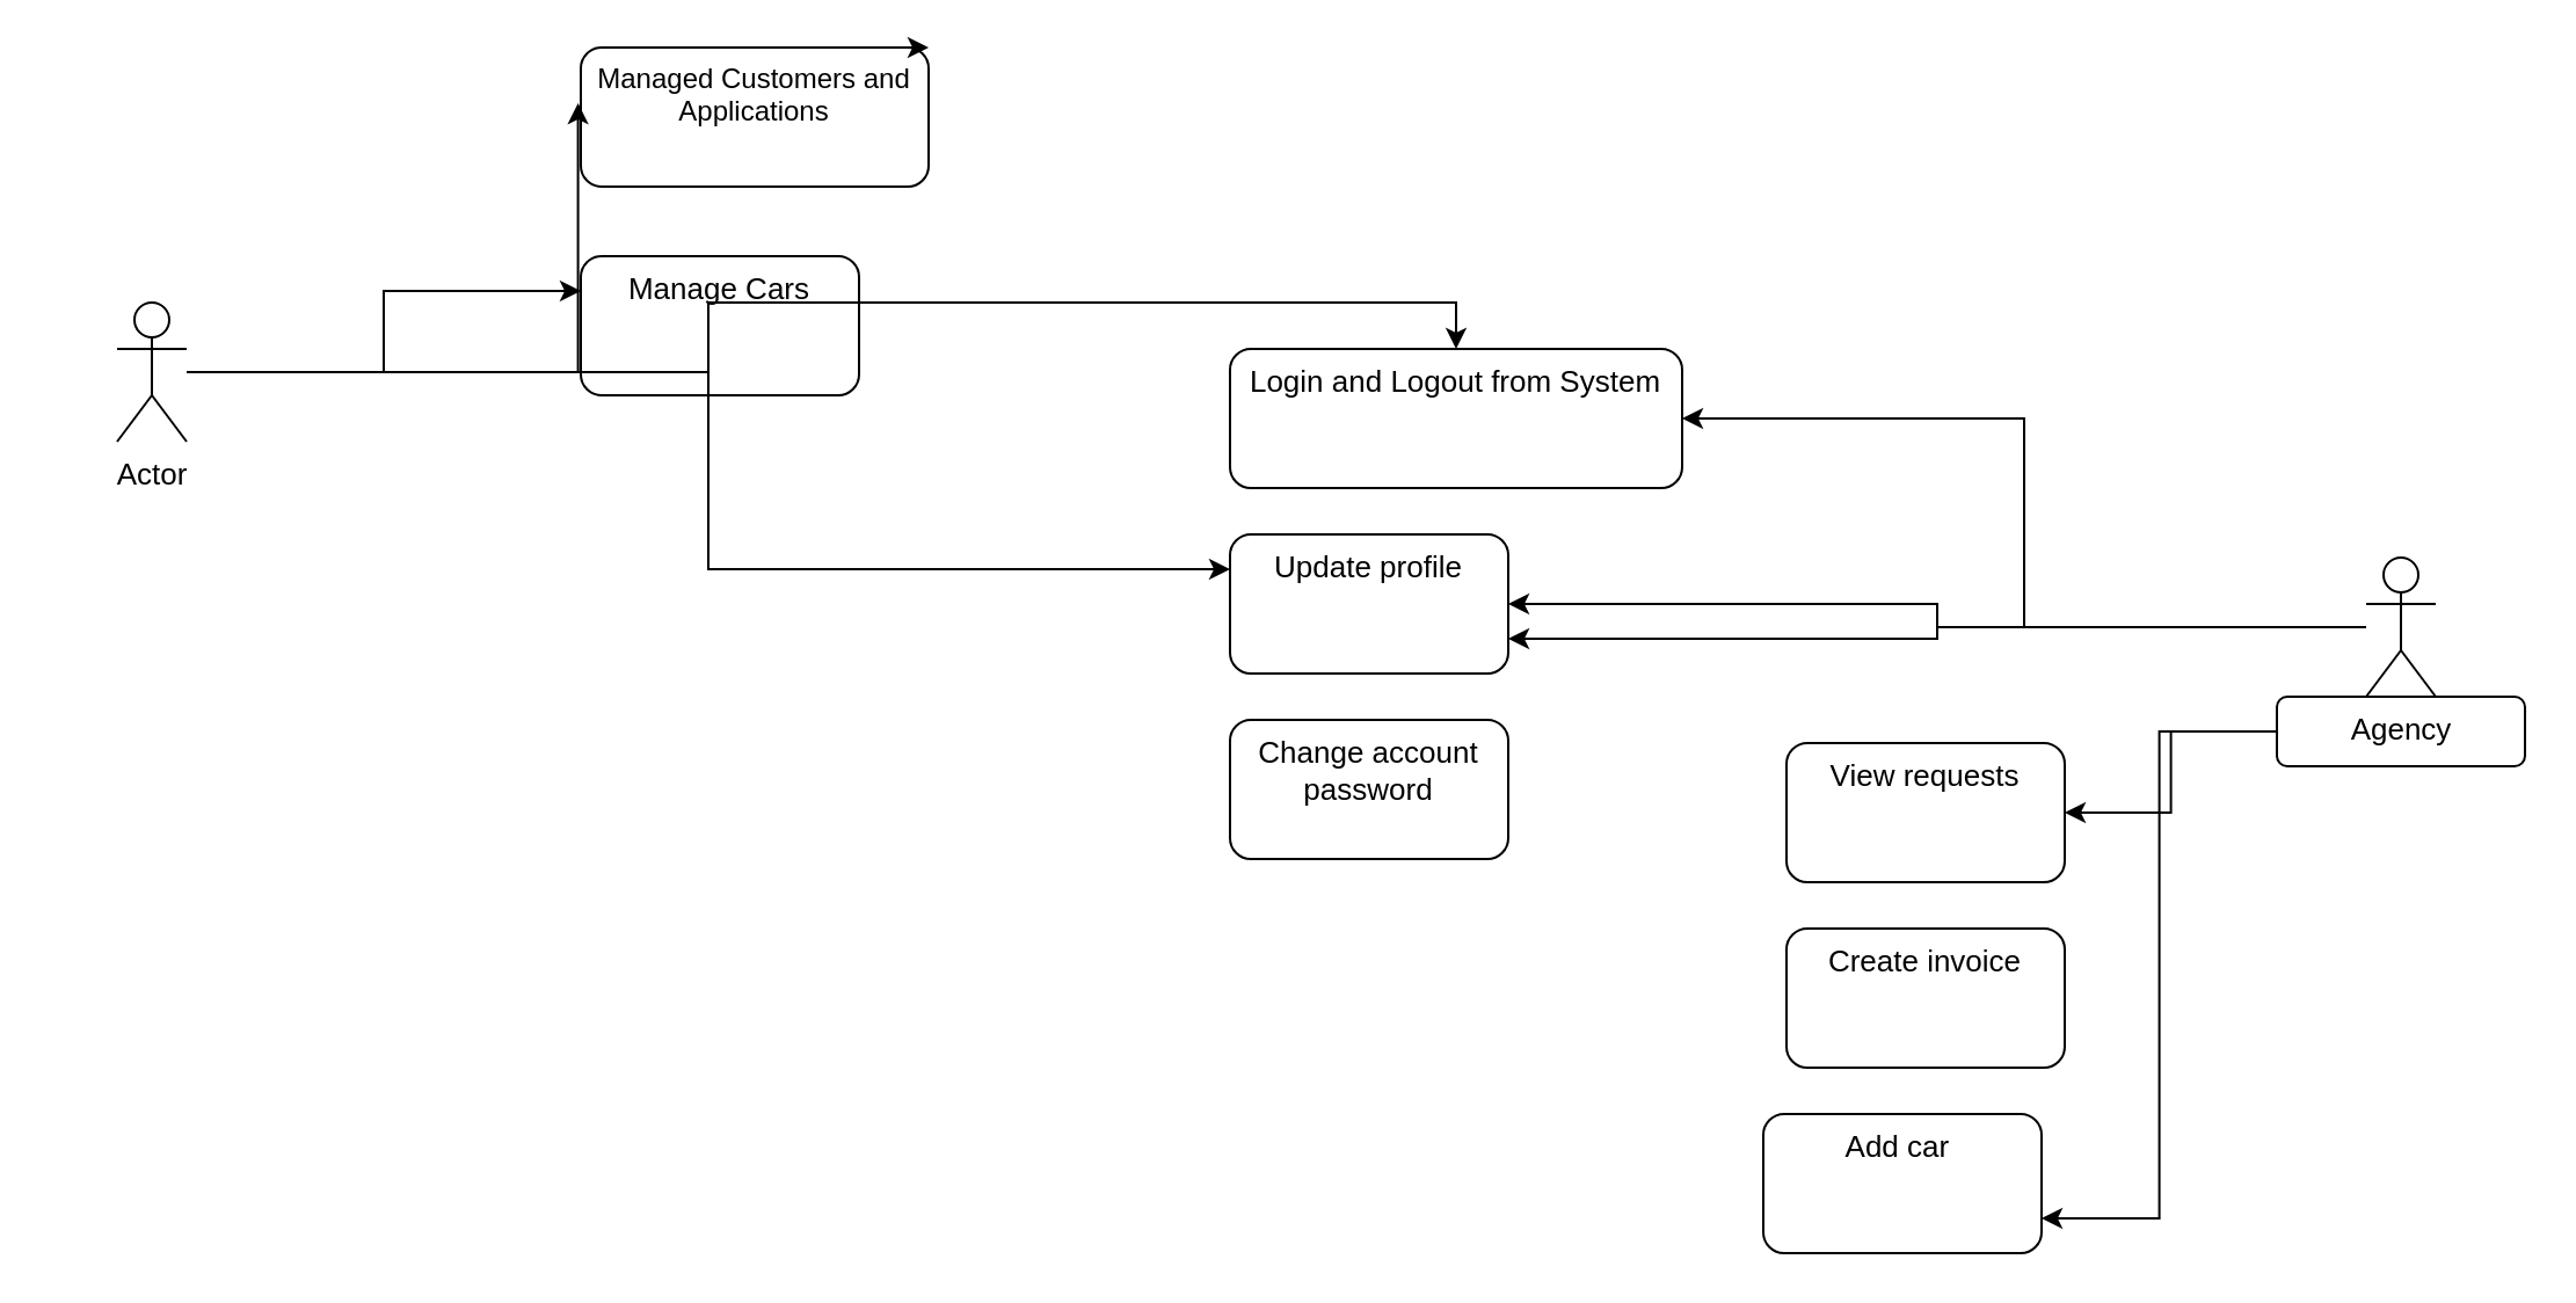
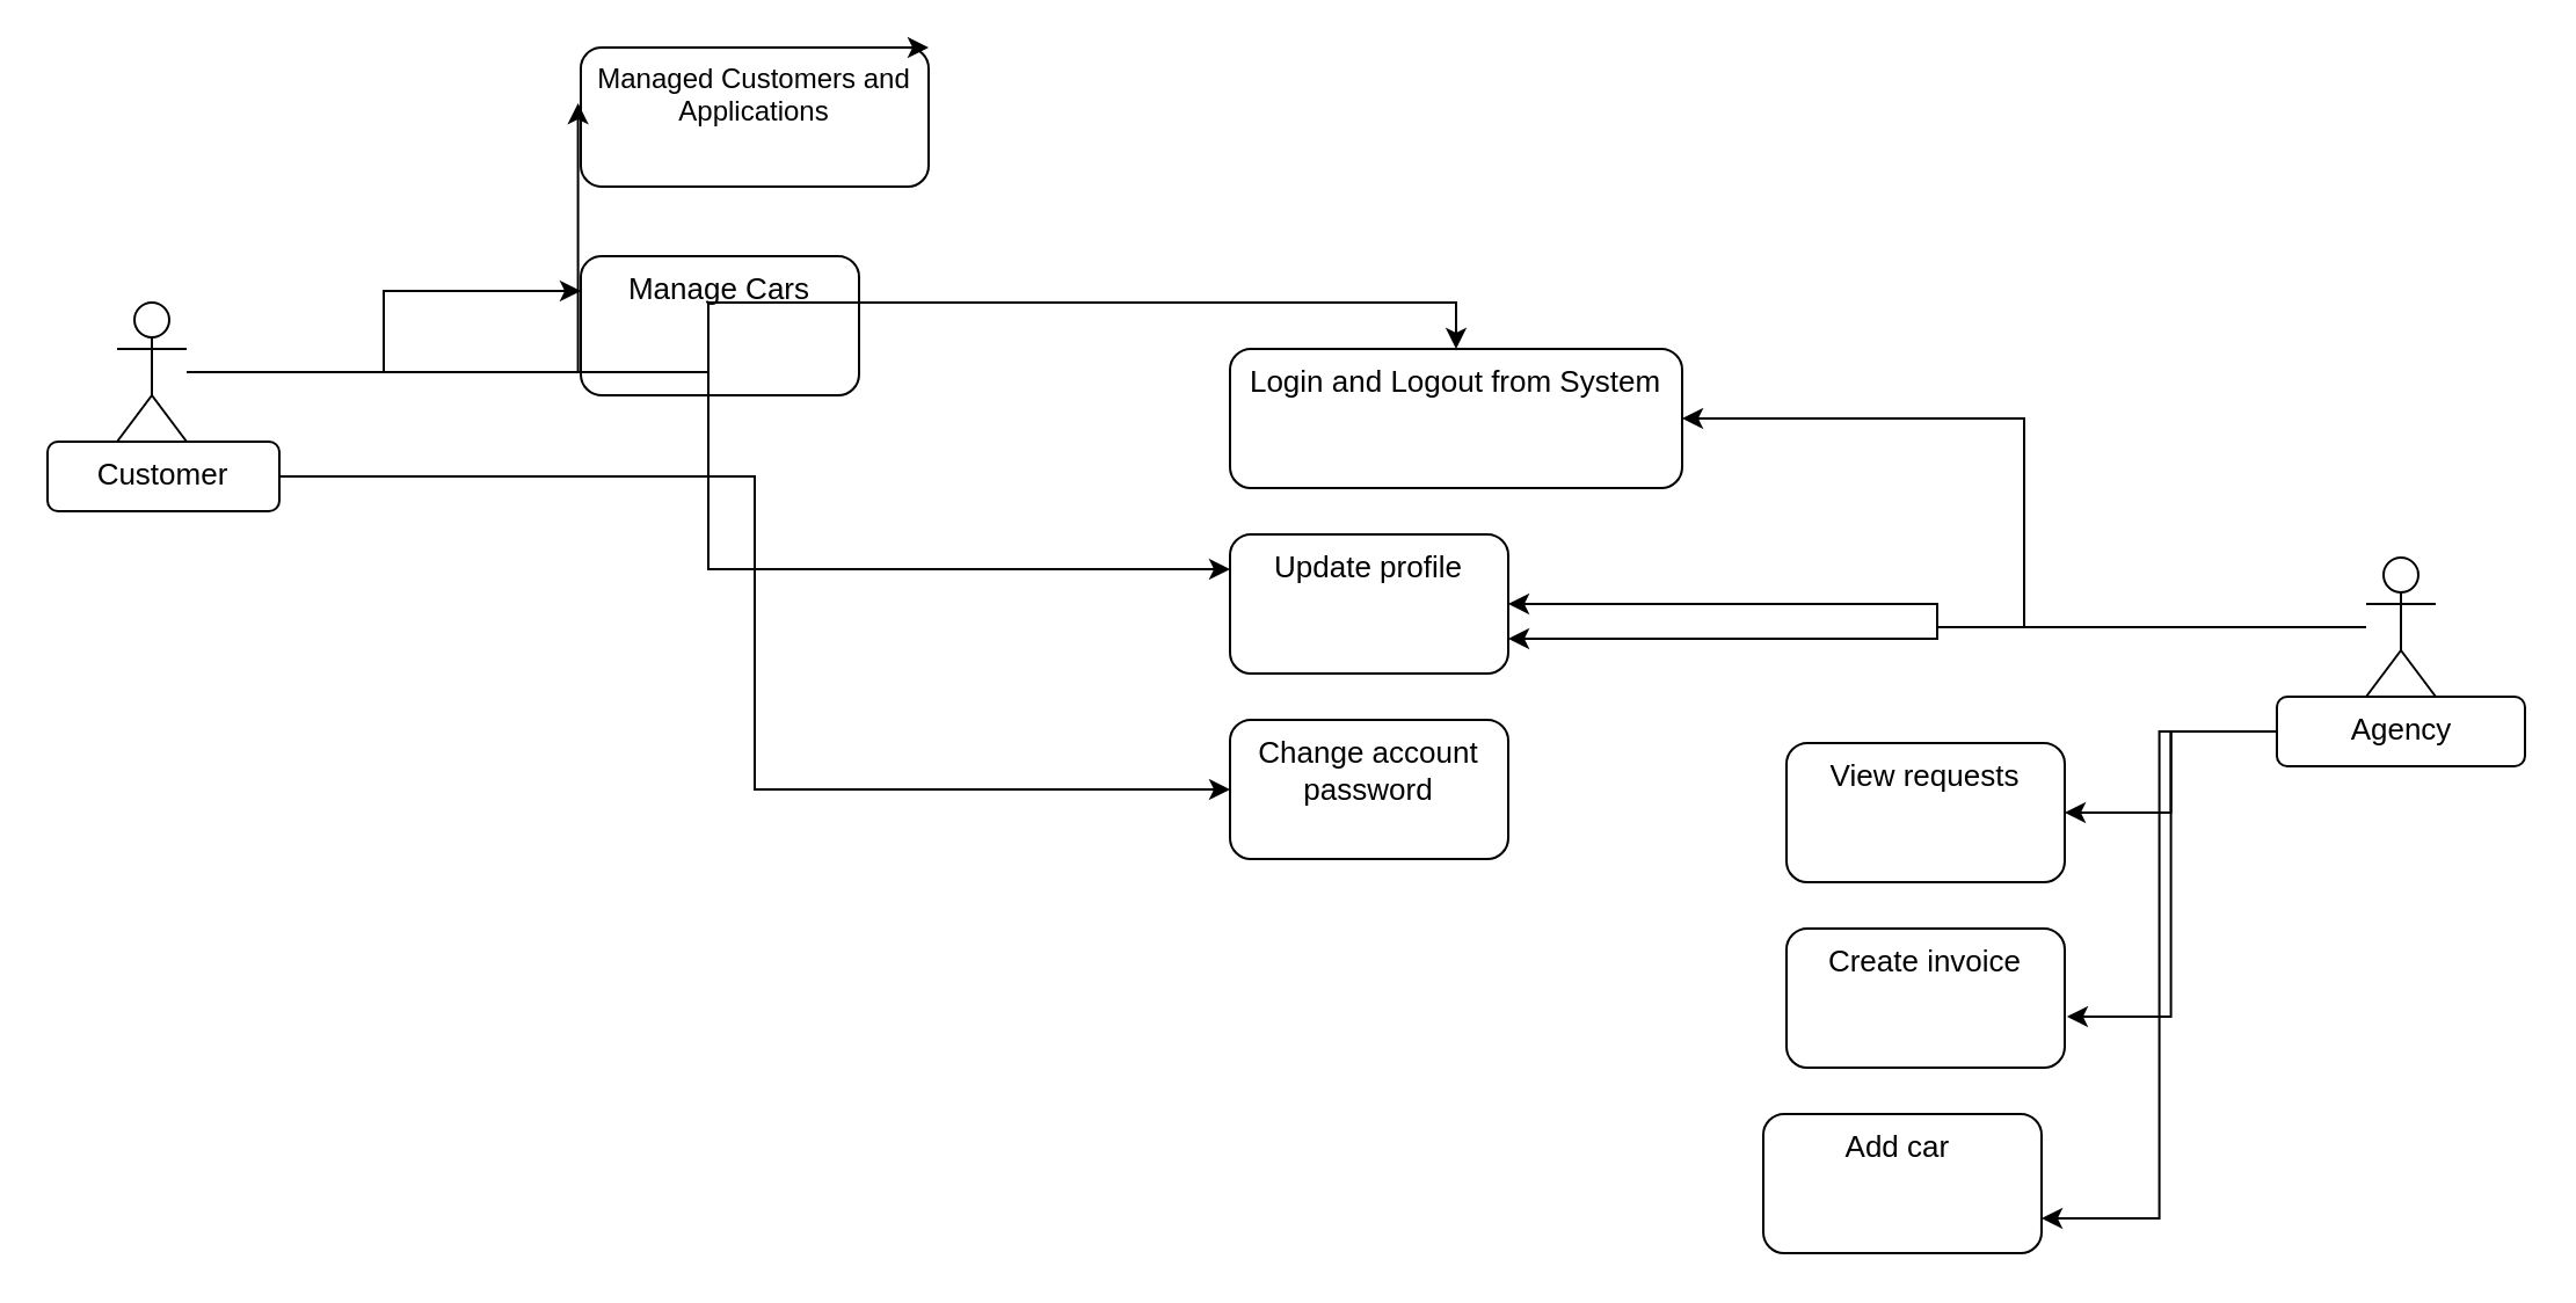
+ <mxCell id="21" value="Customer" style="rounded=1;whiteSpace=wrap;html=1;fontSize=13;fontColor=#000000;verticalAlign=top;" vertex="1" parent="1"><mxGeometry x="20" y="190" width="100" height="30" as="geometry" /></mxCell>
+ <mxCell id="20" style="edgeStyle=orthogonalEdgeStyle;rounded=0;orthogonalLoop=1;jettySize=auto;html=1;entryX=0;entryY=0.5;entryDx=0;entryDy=0;fontSize=13;fontColor=#000000;" edge="1" parent="1" source="21" target="11"><mxGeometry relative="1" as="geometry" /></mxCell>
+ <mxCell id="23" style="edgeStyle=orthogonalEdgeStyle;rounded=0;orthogonalLoop=1;jettySize=auto;html=1;entryX=1.008;entryY=0.633;entryDx=0;entryDy=0;entryPerimeter=0;fontSize=13;fontColor=#000000;" edge="1" parent="1" source="25" target="12"><mxGeometry relative="1" as="geometry" /></mxCell>
